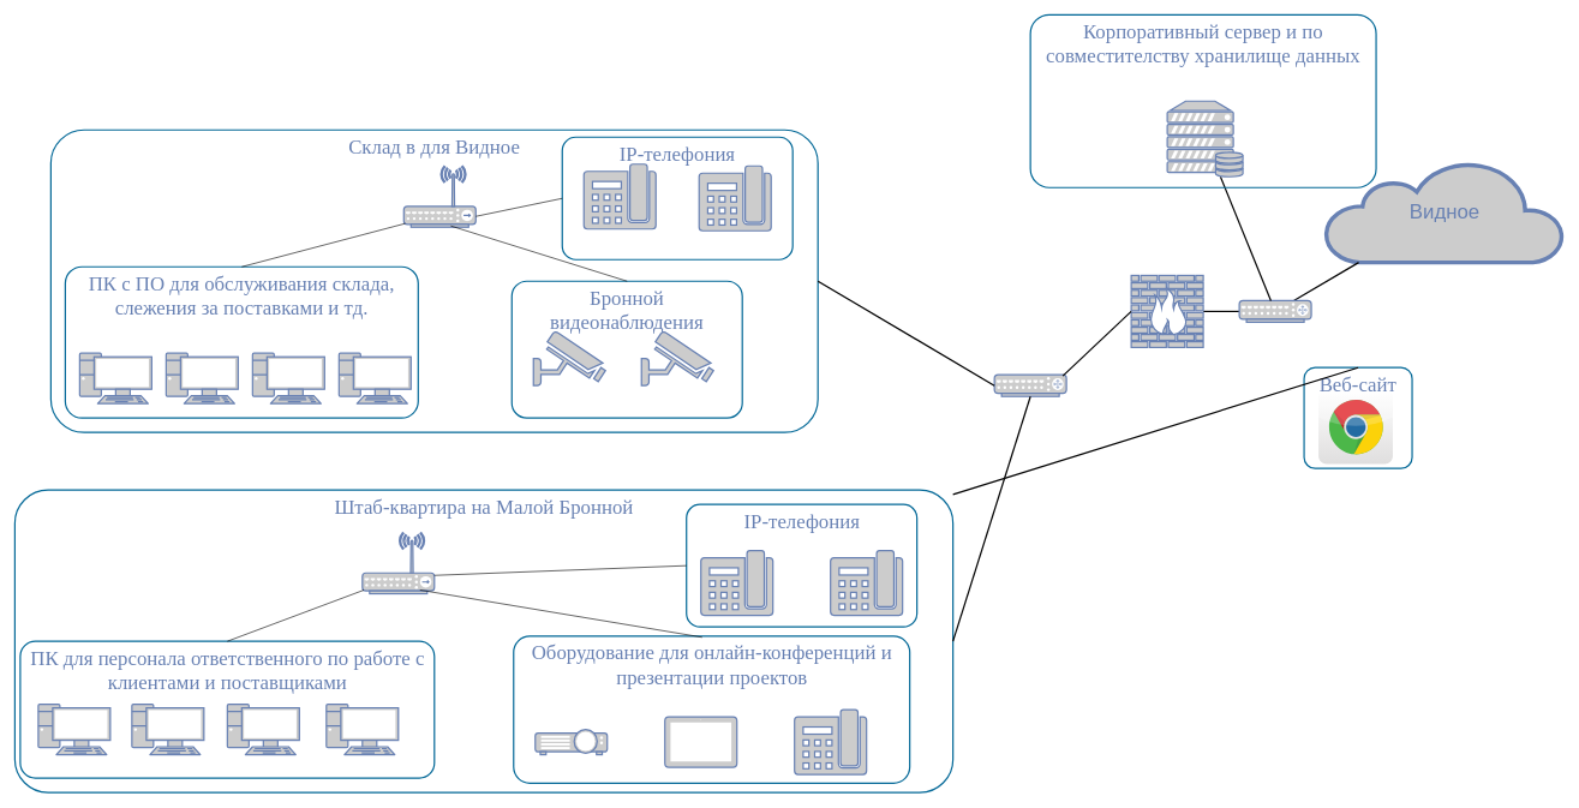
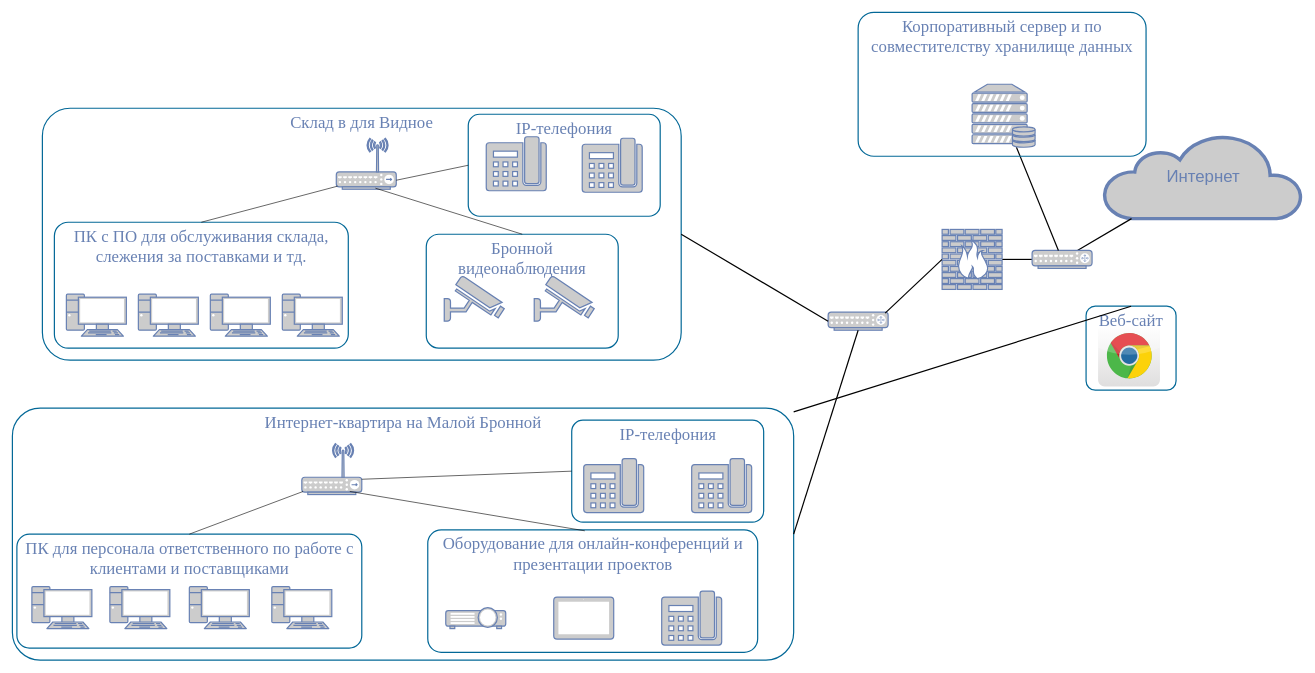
- <mxCell id="9" value="Видное" style="html=1;fillColor=#CCCCCC;strokeColor=#6881B3;gradientColor=none;gradientDirection=north;strokeWidth=2;shape=mxgraph.networks.cloud;fontColor=#6881B3;rounded=0;shadow=0;comic=0;align=center;fontSize=28;" parent="1" vertex="1"><mxGeometry x="1840" y="224" width="330" height="140" as="geometry" /></mxCell>
+ <mxCell id="9" value="Интернет" style="html=1;fillColor=#CCCCCC;strokeColor=#6881B3;gradientColor=none;gradientDirection=north;strokeWidth=2;shape=mxgraph.networks.cloud;fontColor=#6881B3;rounded=0;shadow=0;comic=0;align=center;fontSize=28;" parent="1" vertex="1"><mxGeometry x="1840" y="224" width="330" height="140" as="geometry" /></mxCell>
- <mxCell id="2" value="Штаб-квартира на Малой Бронной" style="rounded=1;whiteSpace=wrap;html=1;shadow=0;comic=0;strokeColor=#036897;strokeWidth=2;fillColor=none;fontFamily=Verdana;fontSize=28;fontColor=#6881B3;align=center;arcSize=11;verticalAlign=top;" parent="1" vertex="1"><mxGeometry x="20" y="680" width="1302.5" height="420" as="geometry" /></mxCell>
+ <mxCell id="2" value="Интернет-квартира на Малой Бронной" style="rounded=1;whiteSpace=wrap;html=1;shadow=0;comic=0;strokeColor=#036897;strokeWidth=2;fillColor=none;fontFamily=Verdana;fontSize=28;fontColor=#6881B3;align=center;arcSize=11;verticalAlign=top;" parent="1" vertex="1"><mxGeometry x="20" y="680" width="1302.5" height="420" as="geometry" /></mxCell>
